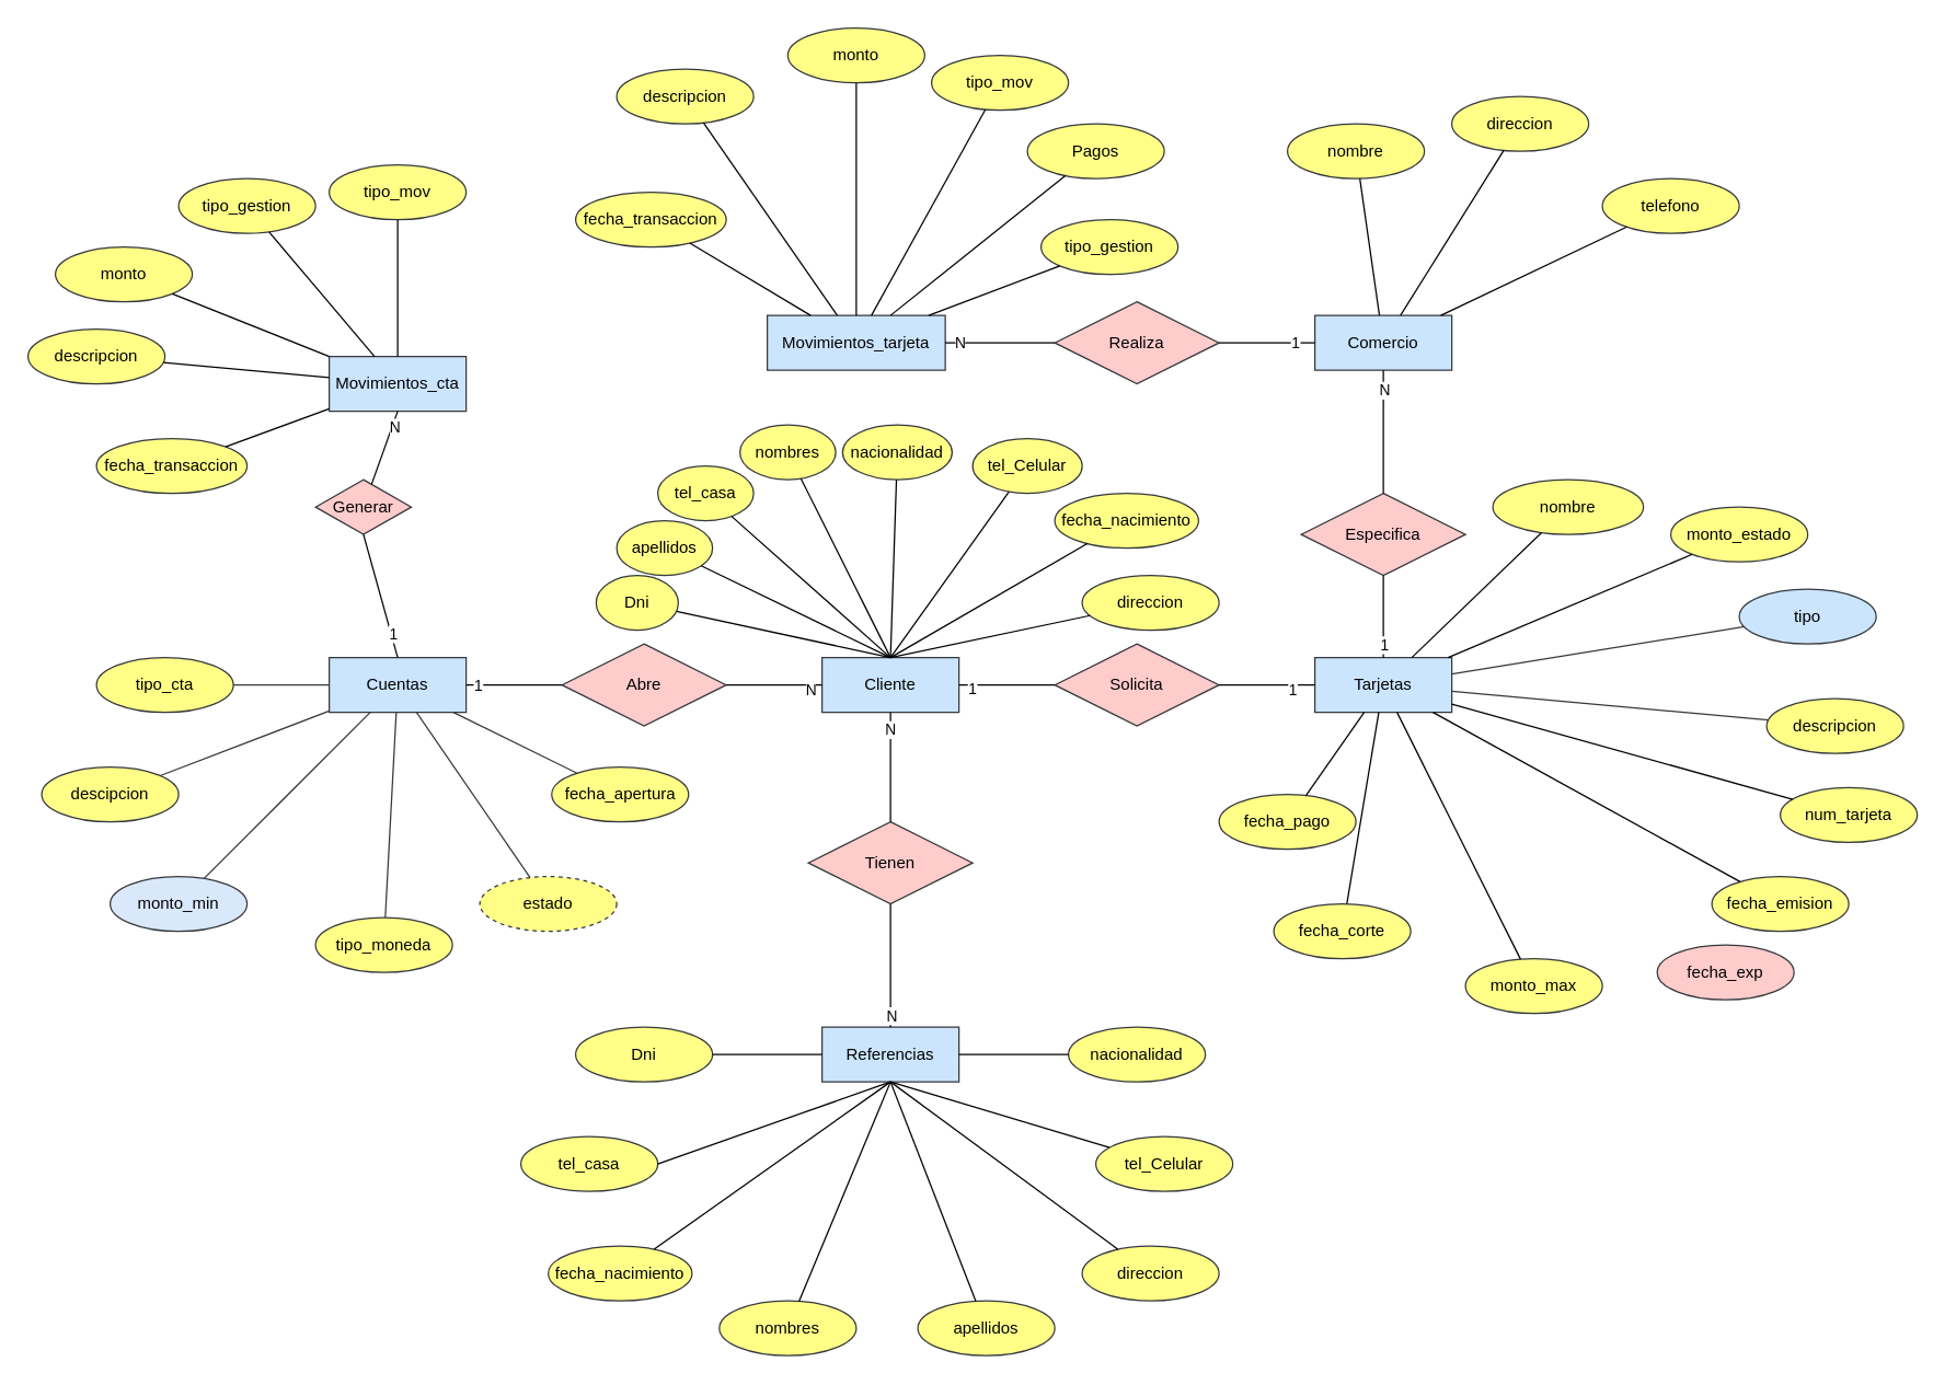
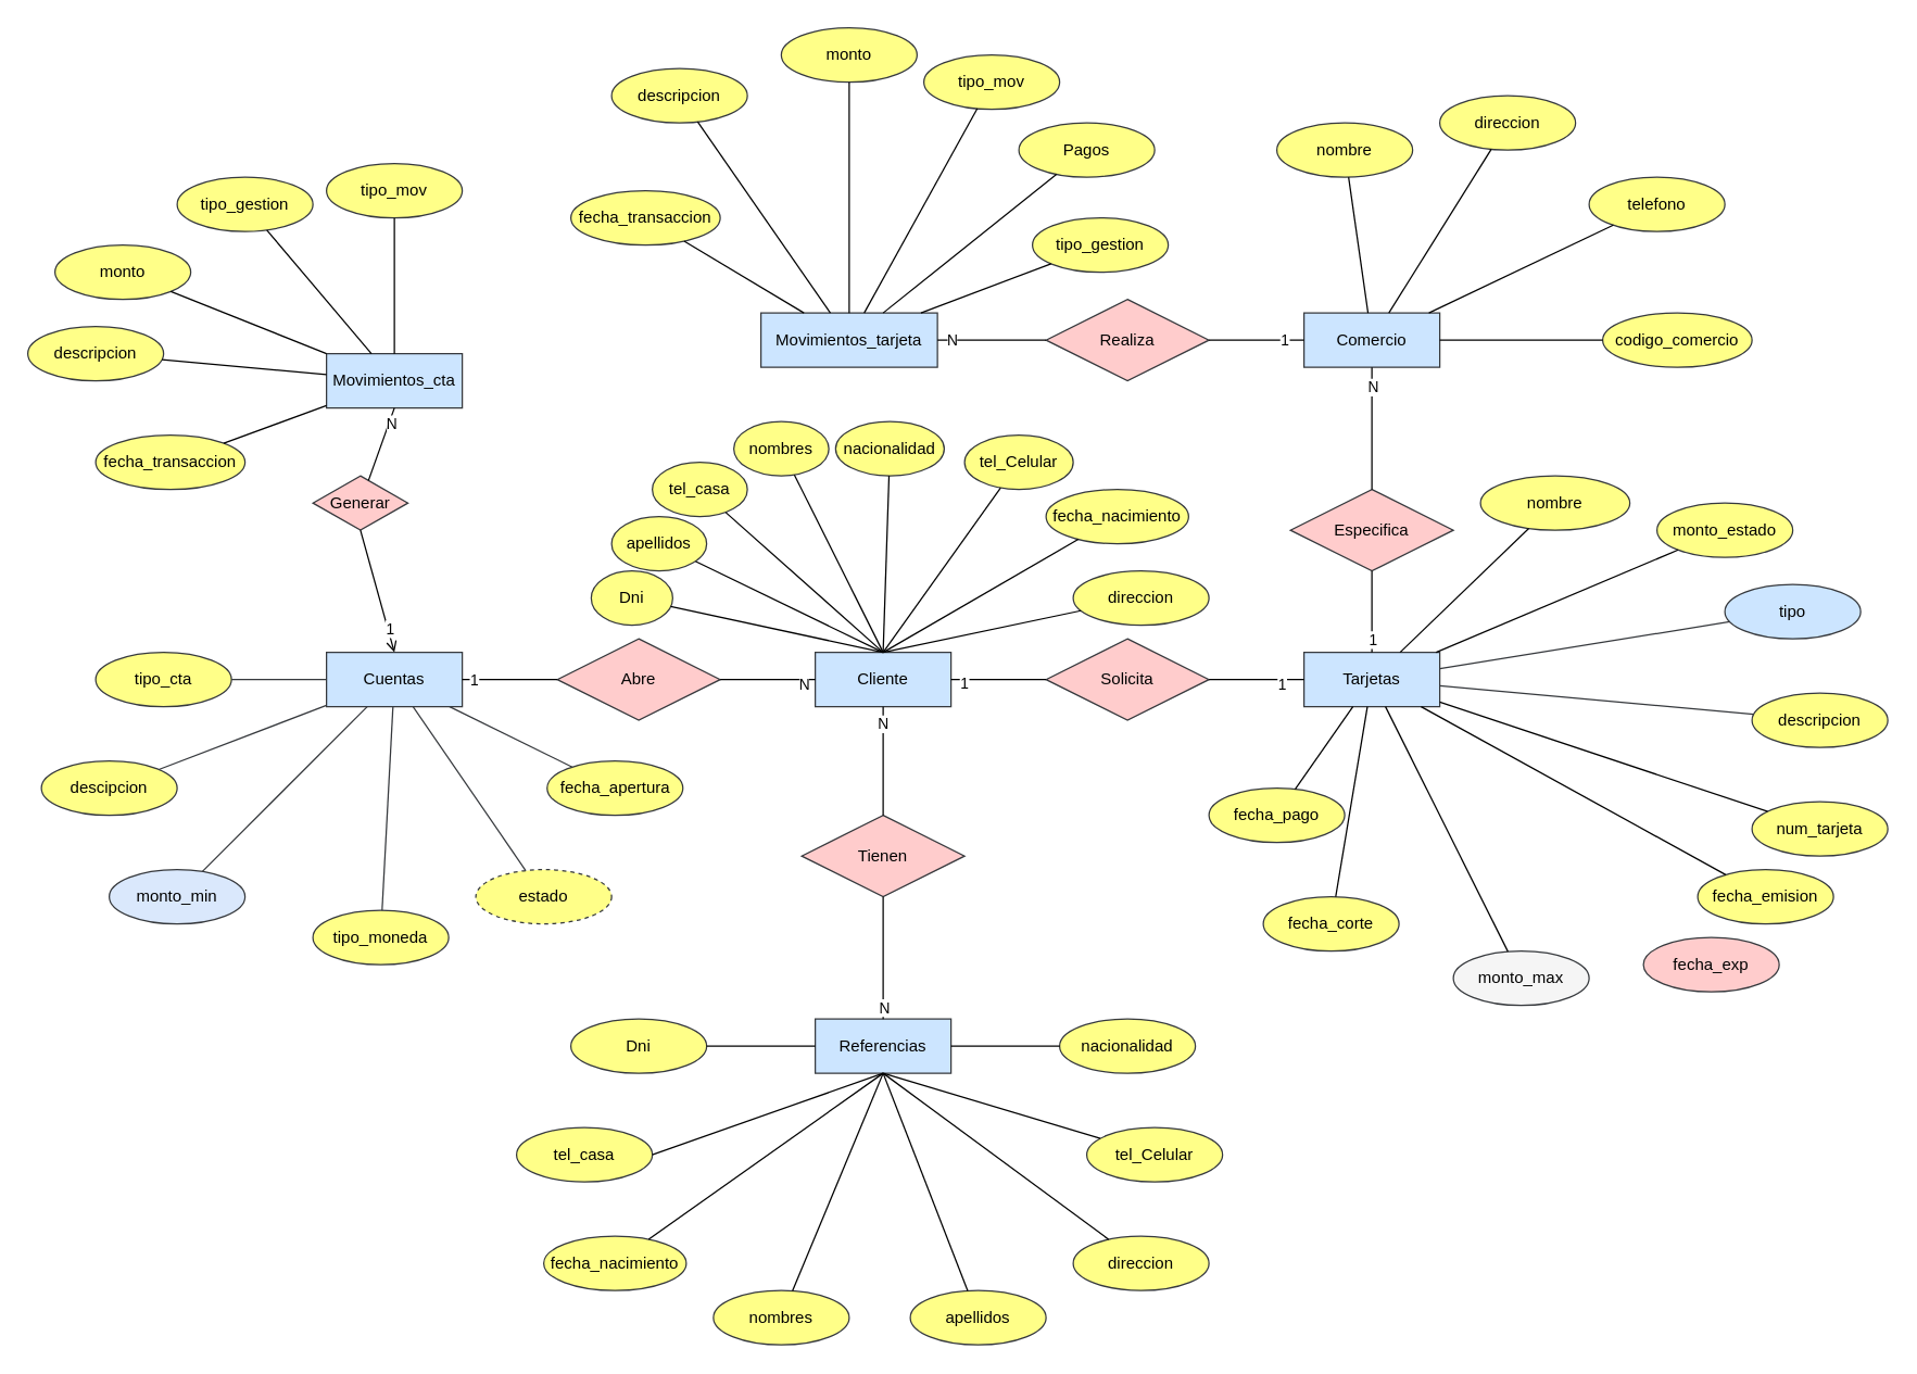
+ <mxCell id="114" value="" style="endArrow=none;html=1;rounded=0;" edge="1" parent="1" source="110" target="3"><mxGeometry relative="1" as="geometry"><mxPoint x="1023" y="160" as="sourcePoint" /><mxPoint x="1037" y="260" as="targetPoint" /></mxGeometry></mxCell>
+ <mxCell id="110" value="codigo_comercio" style="ellipse;whiteSpace=wrap;html=1;align=center;fillColor=#ffff88;strokeColor=#36393d;" vertex="1" parent="1"><mxGeometry x="1180" y="230" width="110" height="40" as="geometry" /></mxCell>
- <mxCell id="26" value="" style="endArrow=none;html=1;rounded=0;exitX=0.5;exitY=1;exitDx=0;exitDy=0;entryX=0.5;entryY=0;entryDx=0;entryDy=0;" edge="1" parent="1" source="10" target="6"><mxGeometry relative="1" as="geometry"><mxPoint x="720" y="510" as="sourcePoint" /><mxPoint x="880" y="510" as="targetPoint" /></mxGeometry></mxCell>
+ <mxCell id="26" value="" style="endArrow=open;html=1;rounded=0;exitX=0.5;exitY=1;exitDx=0;exitDy=0;entryX=0.5;entryY=0;entryDx=0;entryDy=0;" edge="1" parent="1" source="10" target="6"><mxGeometry relative="1" as="geometry"><mxPoint x="720" y="510" as="sourcePoint" /><mxPoint x="880" y="510" as="targetPoint" /></mxGeometry></mxCell>
- <mxCell id="118" value="num_tarjeta" style="ellipse;whiteSpace=wrap;html=1;align=center;fillColor=#ffff88;strokeColor=#36393d;" vertex="1" parent="1"><mxGeometry x="1300" y="575" width="100" height="40" as="geometry" /></mxCell>
+ <mxCell id="118" value="num_tarjeta" style="ellipse;whiteSpace=wrap;html=1;align=center;fillColor=#ffff88;strokeColor=#36393d;" vertex="1" parent="1"><mxGeometry x="1290" y="590" width="100" height="40" as="geometry" /></mxCell>
- <mxCell id="123" value="monto_max" style="ellipse;whiteSpace=wrap;html=1;align=center;fillColor=#ffff88;strokeColor=#36393d;" vertex="1" parent="1"><mxGeometry x="1070" y="700" width="100" height="40" as="geometry" /></mxCell>
+ <mxCell id="123" value="monto_max" style="ellipse;whiteSpace=wrap;html=1;align=center;fillColor=#f5f5f5;strokeColor=#36393d;" vertex="1" parent="1"><mxGeometry x="1070" y="700" width="100" height="40" as="geometry" /></mxCell>
